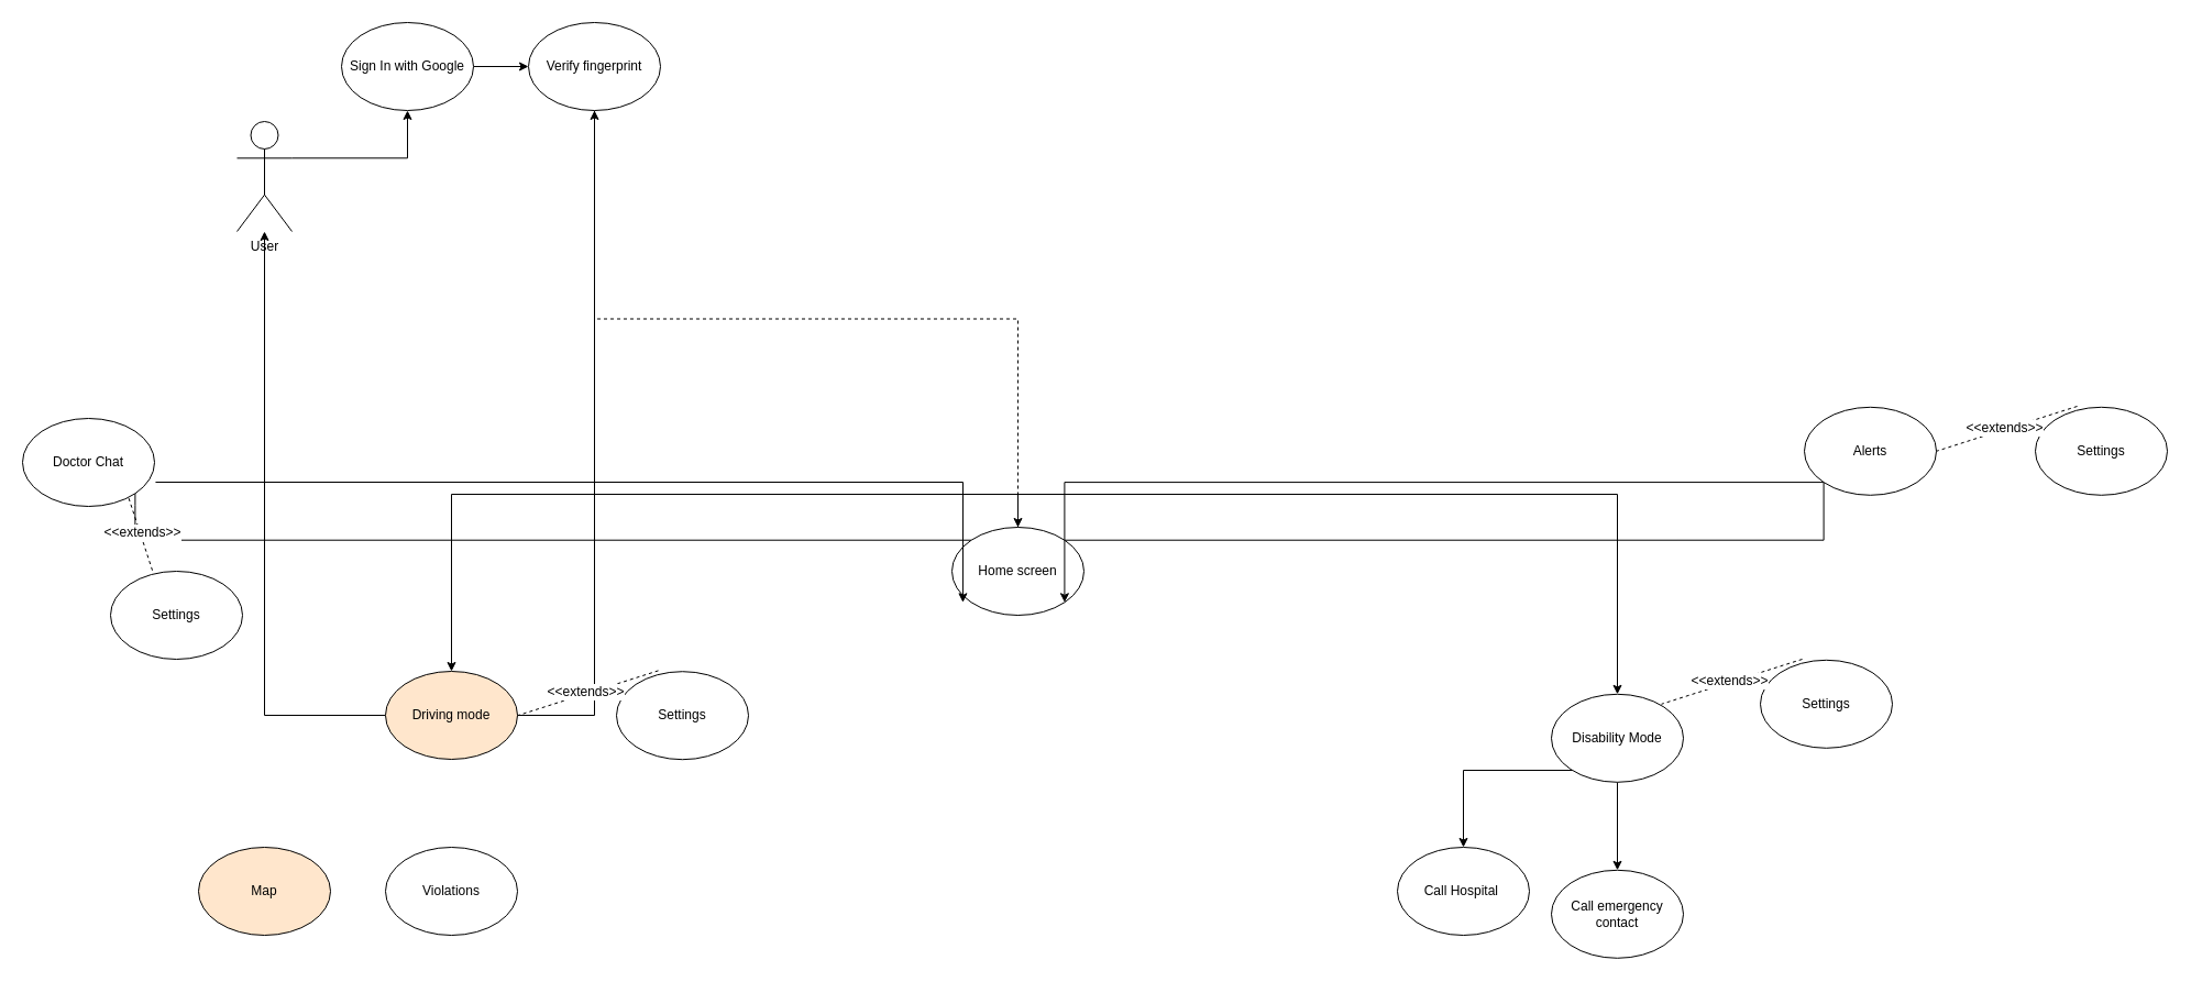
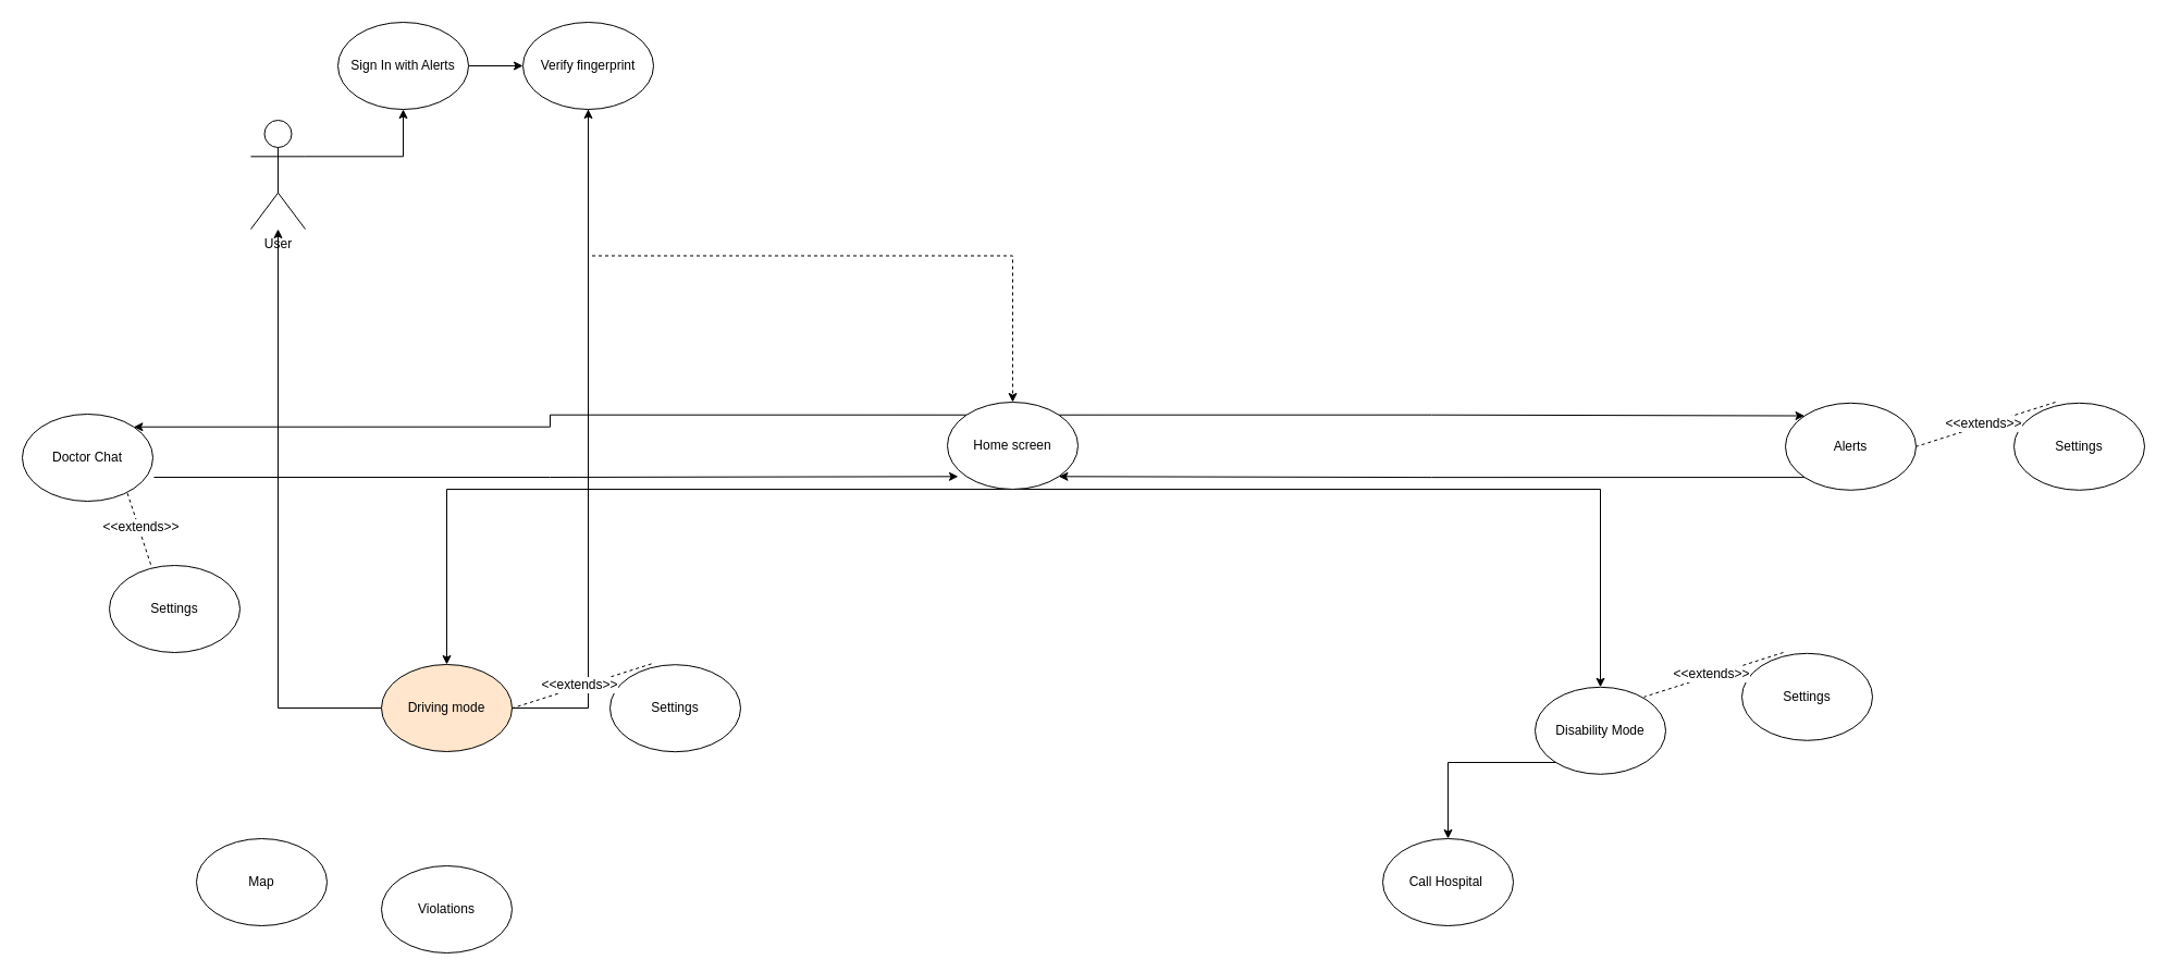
- <mxCell id="22" value="Sign In with Google" style="ellipse;whiteSpace=wrap;html=1;" parent="1" vertex="1"><mxGeometry x="310" y="20" width="120" height="80" as="geometry" /></mxCell>
+ <mxCell id="22" value="Sign In with Alerts" style="ellipse;whiteSpace=wrap;html=1;" parent="1" vertex="1"><mxGeometry x="310" y="20" width="120" height="80" as="geometry" /></mxCell>
- <mxCell id="3" value="User" style="shape=umlActor;verticalLabelPosition=bottom;labelBackgroundColor=#ffffff;verticalAlign=top;html=1;" parent="1" vertex="1"><mxGeometry x="215" y="110" width="50" height="100" as="geometry" /></mxCell>
+ <mxCell id="3" value="User" style="shape=umlActor;verticalLabelPosition=bottom;labelBackgroundColor=#ffffff;verticalAlign=top;html=1;" parent="1" vertex="1"><mxGeometry x="230" y="110" width="50" height="100" as="geometry" /></mxCell>
- <mxCell id="8" value="Home screen" style="ellipse;whiteSpace=wrap;html=1;" parent="1" vertex="1"><mxGeometry x="865" y="479" width="120" height="80" as="geometry" /></mxCell>
+ <mxCell id="8" value="Home screen" style="ellipse;whiteSpace=wrap;html=1;" parent="1" vertex="1"><mxGeometry x="870" y="369" width="120" height="80" as="geometry" /></mxCell>
- <mxCell id="9" value="" style="edgeStyle=orthogonalEdgeStyle;rounded=0;orthogonalLoop=1;jettySize=auto;html=1;" parent="1" source="11" target="13" edge="1"><mxGeometry relative="1" as="geometry" /></mxCell>
- <mxCell id="28" value="Map" style="ellipse;whiteSpace=wrap;html=1;fillColor=#ffe6cc;" parent="1" vertex="1"><mxGeometry x="180" y="770" width="120" height="80" as="geometry" /></mxCell>
+ <mxCell id="28" value="Map" style="ellipse;whiteSpace=wrap;html=1;" parent="1" vertex="1"><mxGeometry x="180" y="770" width="120" height="80" as="geometry" /></mxCell>
- <mxCell id="29" value="Violations" style="ellipse;whiteSpace=wrap;html=1;" parent="1" vertex="1"><mxGeometry x="350" y="770" width="120" height="80" as="geometry" /></mxCell>
+ <mxCell id="29" value="Violations" style="ellipse;whiteSpace=wrap;html=1;" parent="1" vertex="1"><mxGeometry x="350" y="795" width="120" height="80" as="geometry" /></mxCell>
- <mxCell id="13" value="Call emergency contact" style="ellipse;whiteSpace=wrap;html=1;" parent="1" vertex="1"><mxGeometry x="1410" y="790.8" width="120" height="80" as="geometry" /></mxCell>
